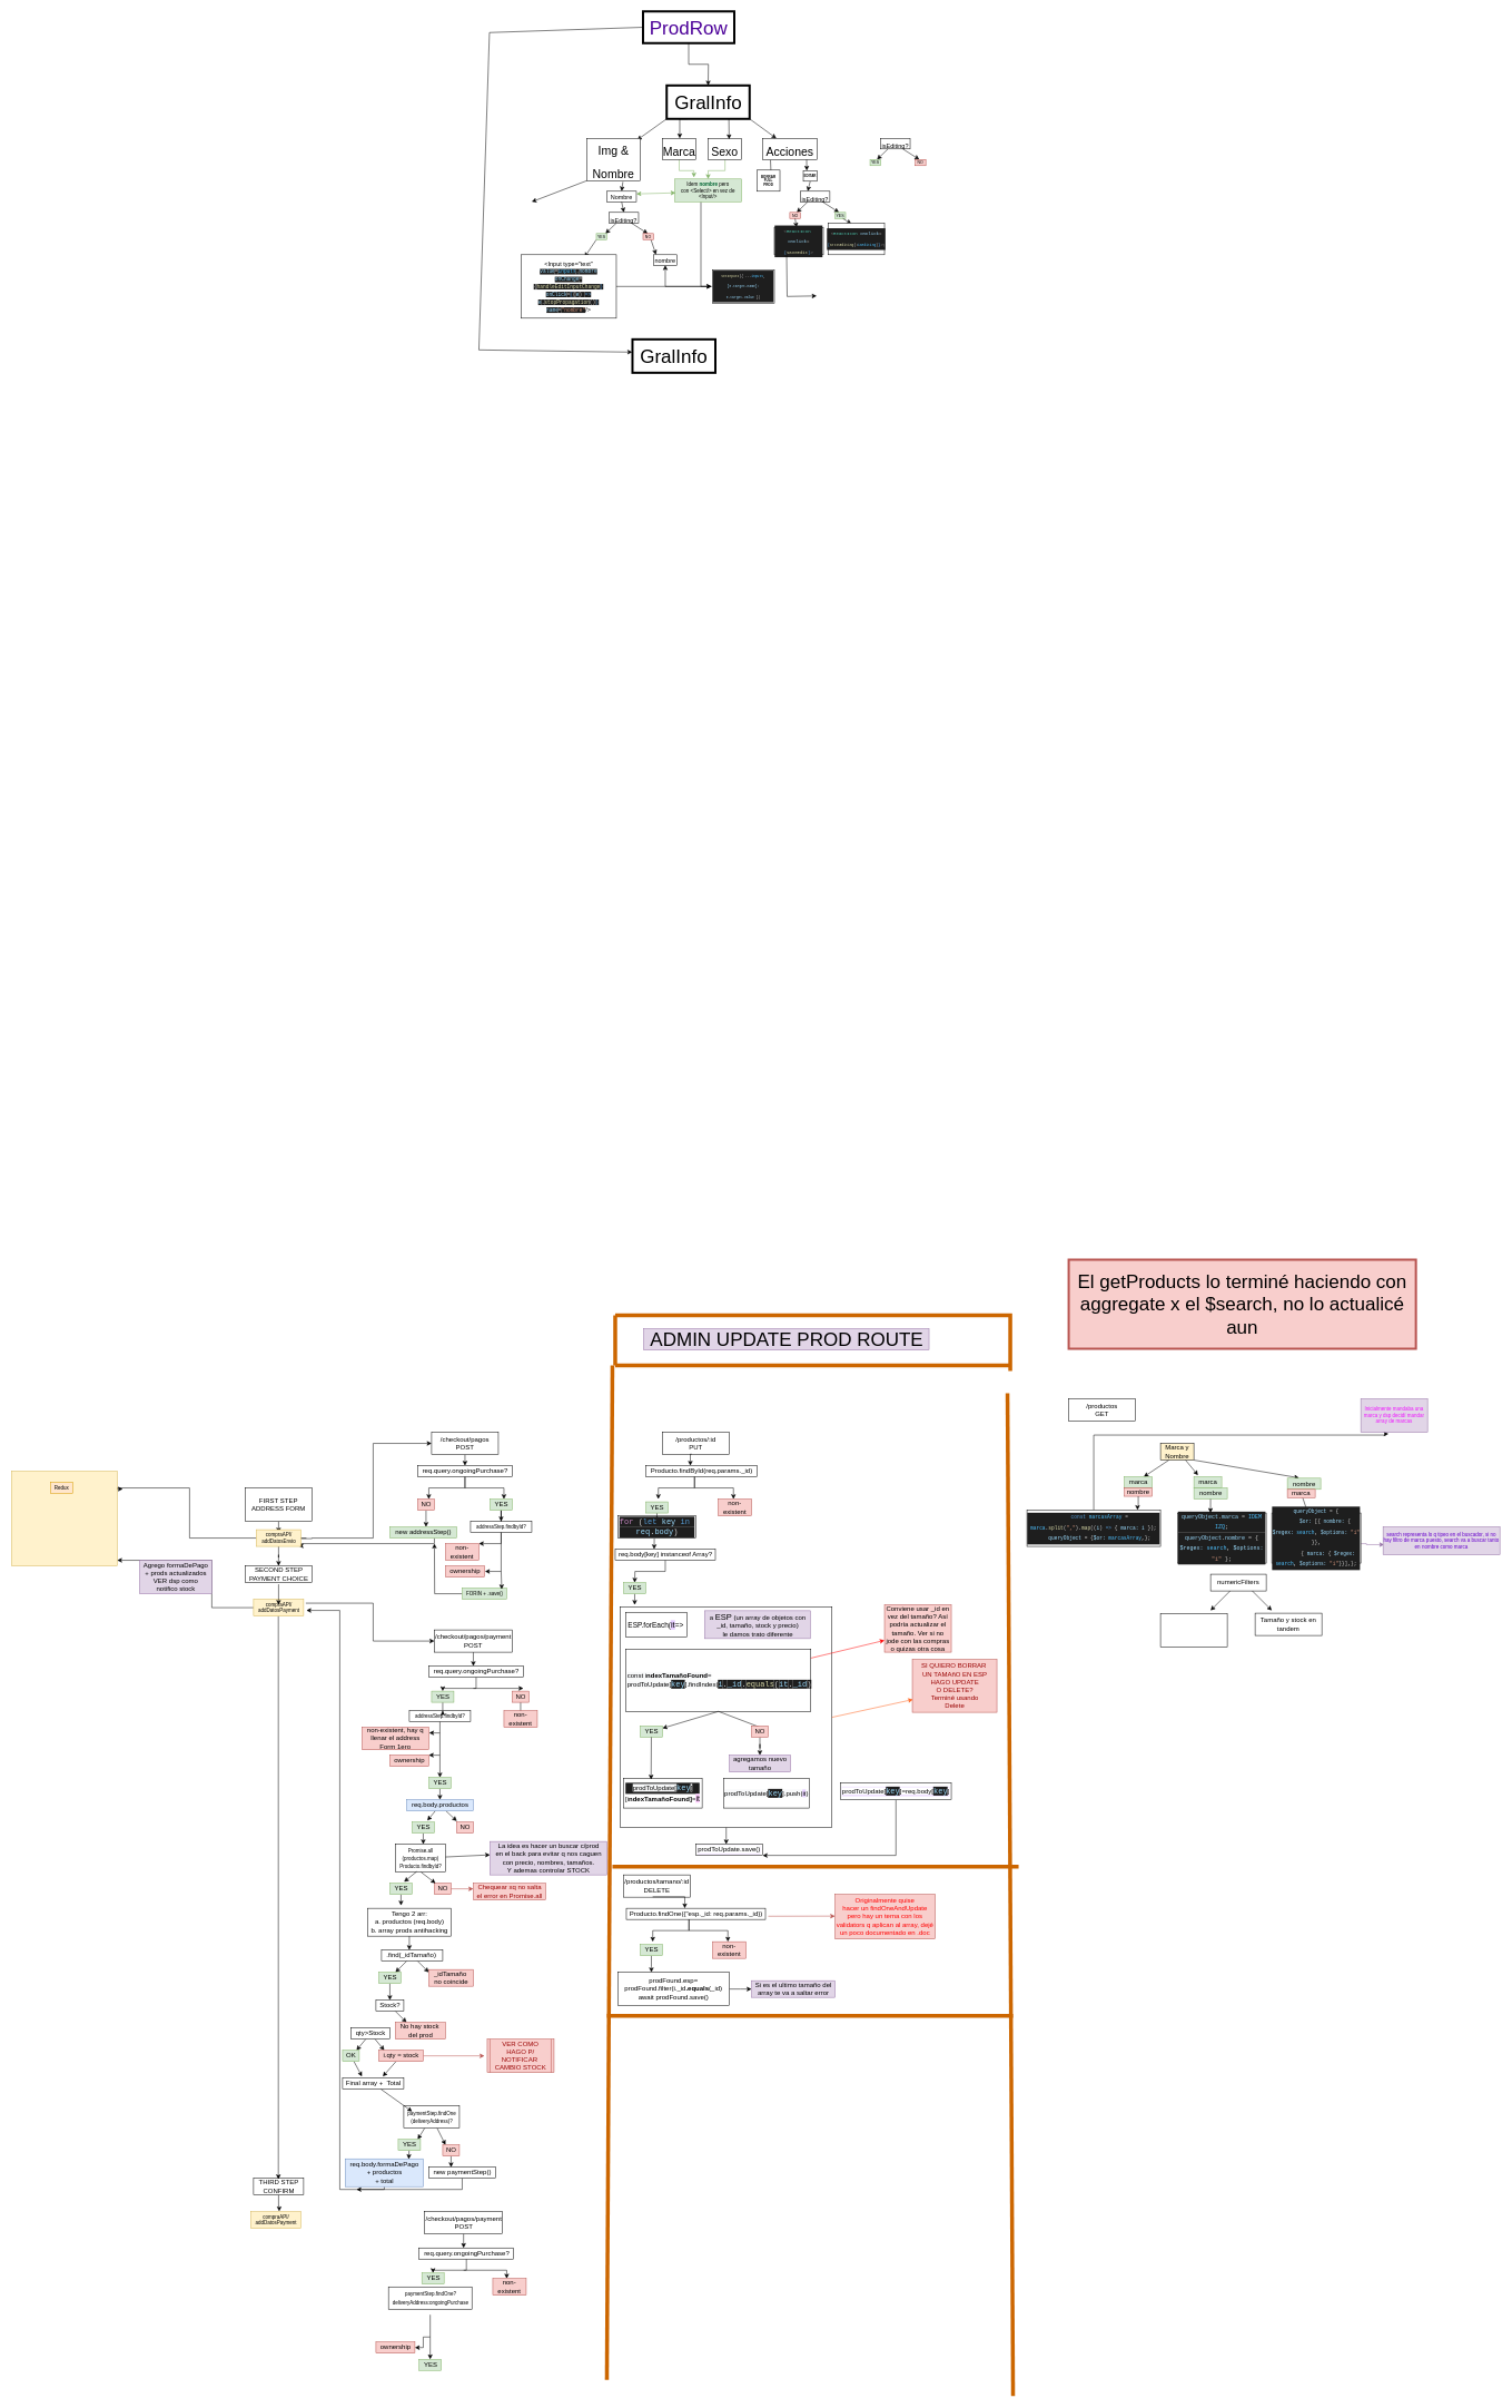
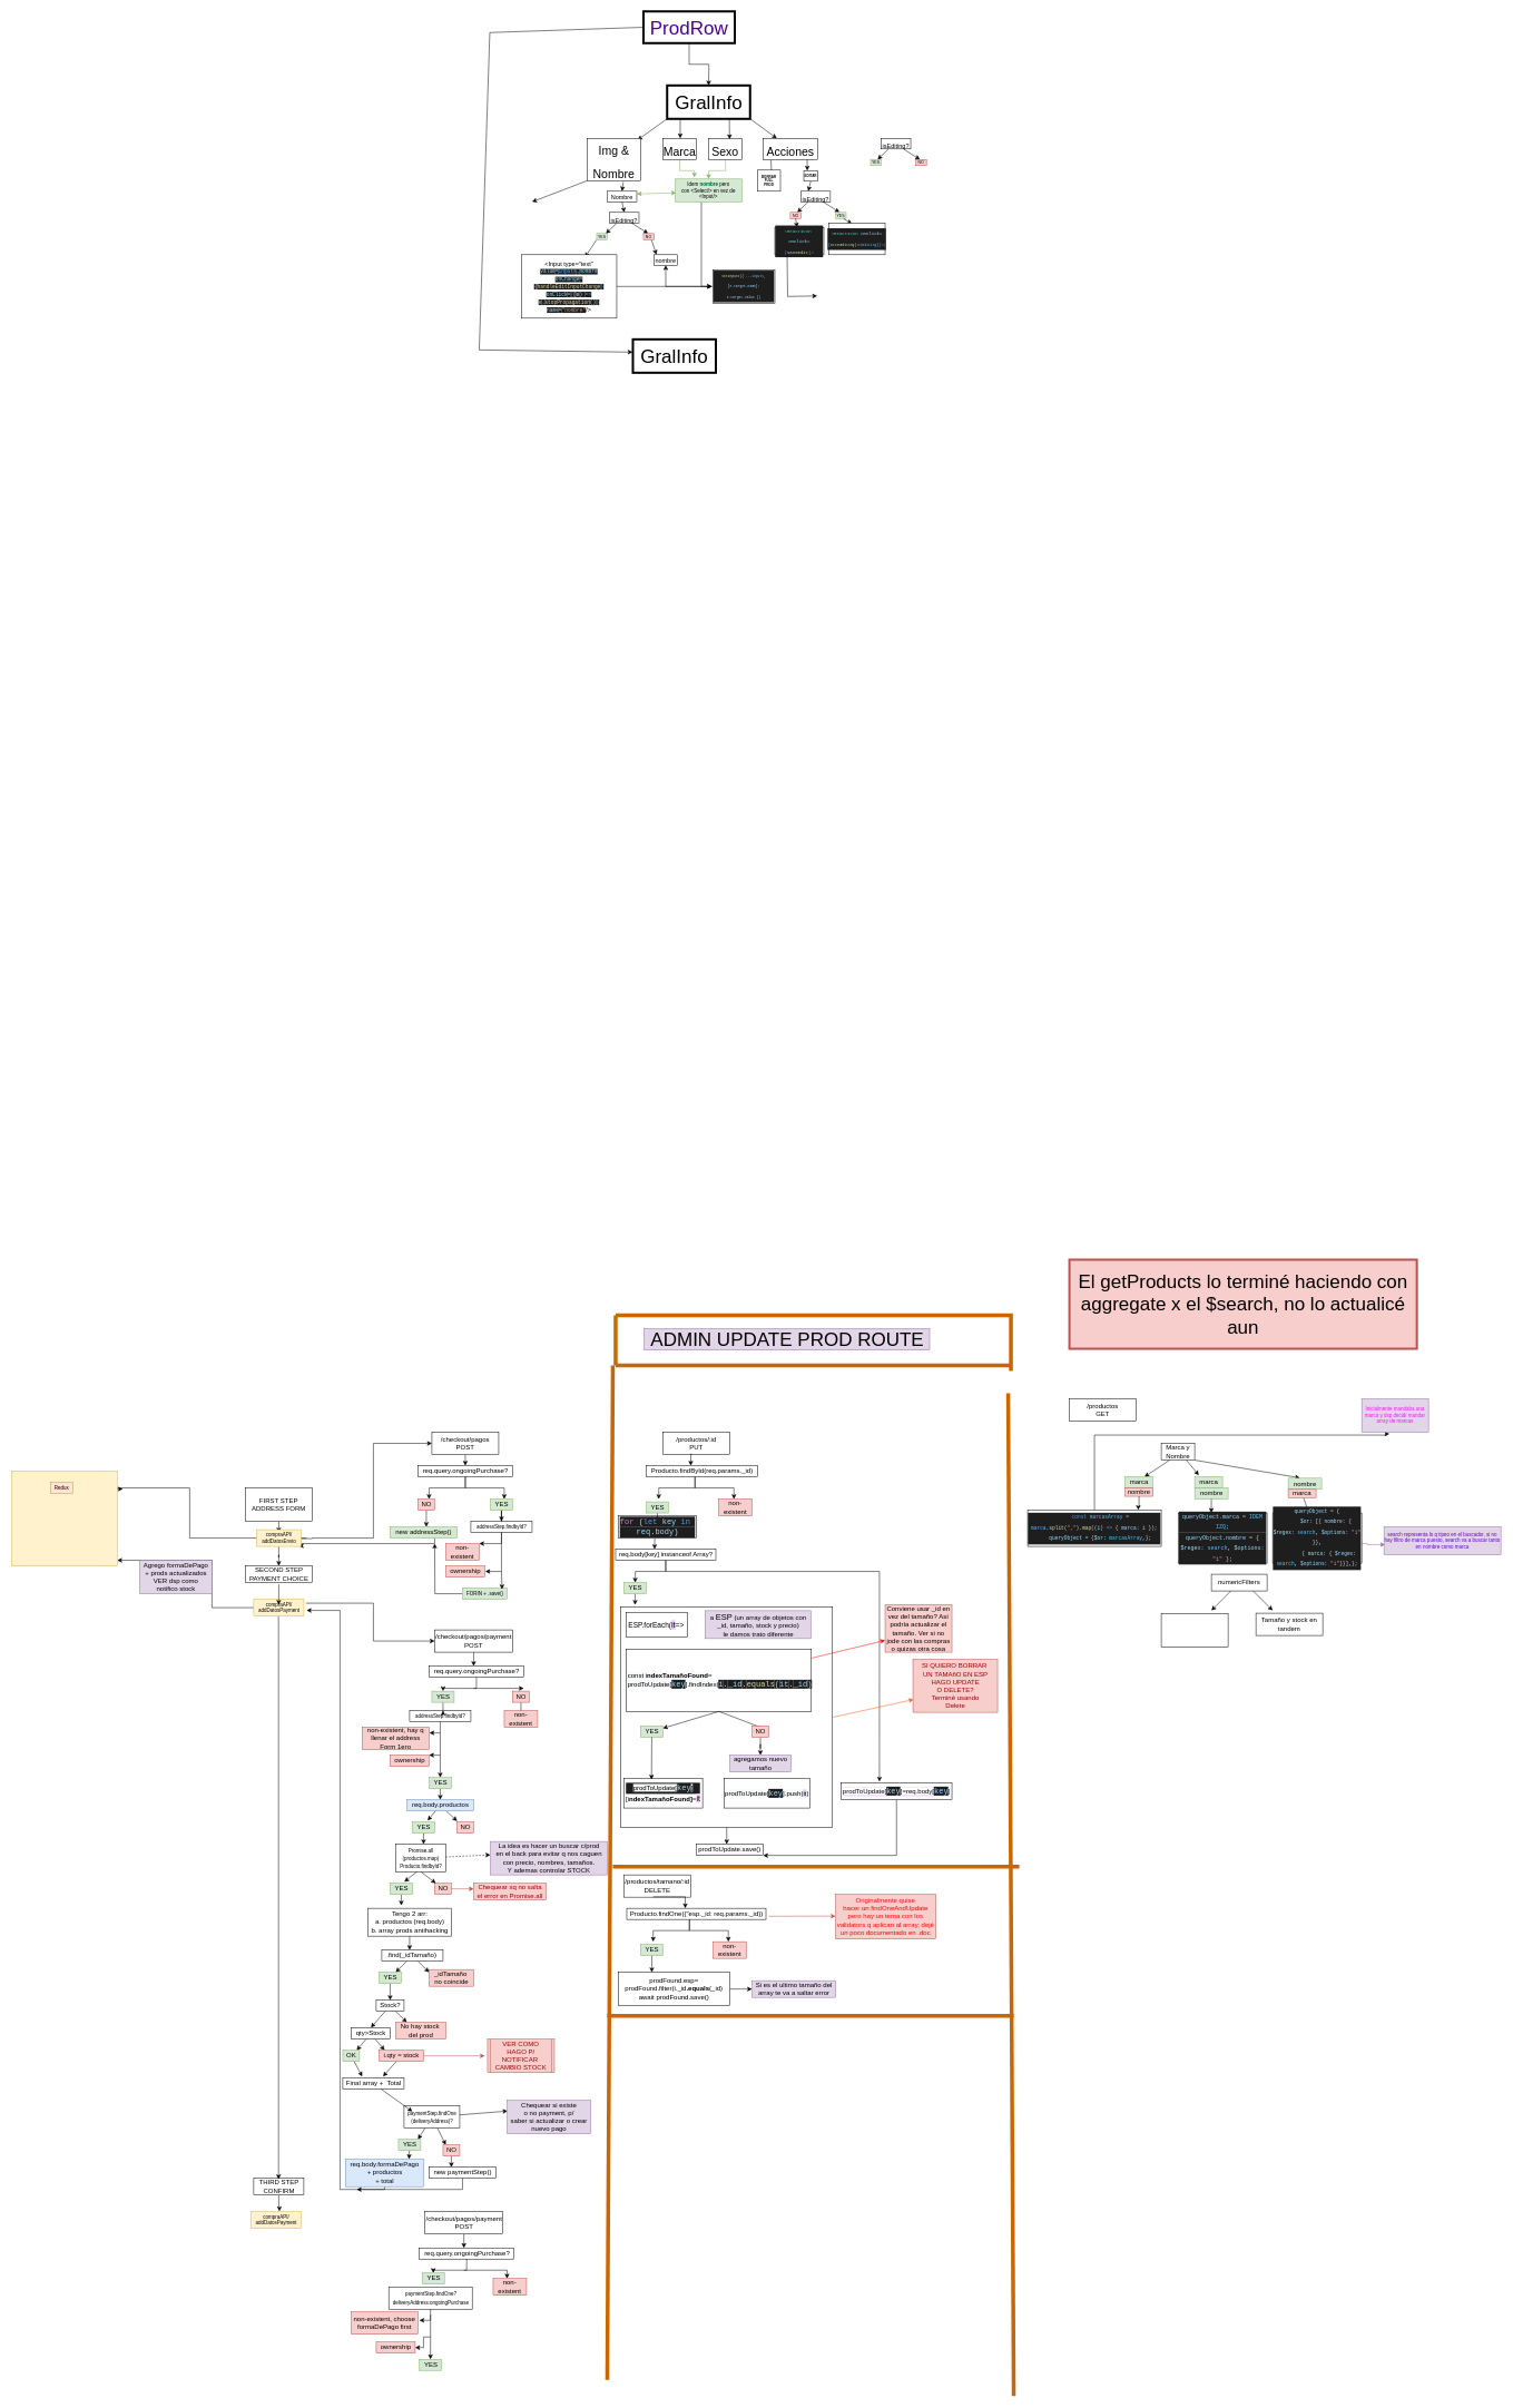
- <mxCell id="180" value="Marca y&lt;br&gt;Nombre&lt;br&gt;" style="rounded=0;whiteSpace=wrap;html=1;fillColor=#fff2cc;" parent="1" vertex="1"><mxGeometry x="2085" y="2592" width="60" height="30" as="geometry" /></mxCell>
+ <mxCell id="180" value="Marca y&lt;br&gt;Nombre&lt;br&gt;" style="rounded=0;whiteSpace=wrap;html=1;" parent="1" vertex="1"><mxGeometry x="2085" y="2592" width="60" height="30" as="geometry" /></mxCell>
+ <mxCell id="135" style="edgeStyle=orthogonalEdgeStyle;rounded=0;orthogonalLoop=1;jettySize=auto;html=1;fontSize=12;strokeColor=#000000;strokeWidth=1;entryX=0.346;entryY=-0.082;entryDx=0;entryDy=0;entryPerimeter=0;" parent="1" source="136" target="158" edge="1"><mxGeometry relative="1" as="geometry"><mxPoint x="1570" y="2822" as="targetPoint" /><Array as="points"><mxPoint x="1195" y="2822" /><mxPoint x="1579" y="2822" /></Array></mxGeometry></mxCell>
- <mxCell id="62" style="edgeStyle=none;rounded=0;orthogonalLoop=1;jettySize=auto;html=1;entryX=0;entryY=0.4;entryDx=0;entryDy=0;entryPerimeter=0;" parent="1" source="63" target="64" edge="1"><mxGeometry relative="1" as="geometry"><mxPoint x="880" y="3332" as="targetPoint" /></mxGeometry></mxCell>
+ <mxCell id="62" style="edgeStyle=none;rounded=0;orthogonalLoop=1;jettySize=auto;html=1;entryX=0;entryY=0.4;entryDx=0;entryDy=0;entryPerimeter=0;dashed=1;" parent="1" source="63" target="64" edge="1"><mxGeometry relative="1" as="geometry"><mxPoint x="880" y="3332" as="targetPoint" /></mxGeometry></mxCell>
+ <mxCell id="81" style="edgeStyle=none;rounded=0;orthogonalLoop=1;jettySize=auto;html=1;fontColor=#990000;entryX=0.508;entryY=-0.041;entryDx=0;entryDy=0;entryPerimeter=0;" parent="1" source="82" target="86" edge="1"><mxGeometry relative="1" as="geometry"><mxPoint x="670" y="3632" as="targetPoint" /></mxGeometry></mxCell>
+ <mxCell id="95" style="edgeStyle=none;rounded=0;orthogonalLoop=1;jettySize=auto;html=1;entryX=0.006;entryY=0.32;entryDx=0;entryDy=0;entryPerimeter=0;fontColor=#000000;" parent="1" source="98" target="99" edge="1"><mxGeometry relative="1" as="geometry" /></mxCell>
+ <mxCell id="99" value="Chequear si existe&lt;br&gt;o no payment, p/&lt;br&gt;saber si actualizar o crear&lt;br&gt;nuevo pago" style="text;html=1;align=center;verticalAlign=middle;resizable=0;points=[];autosize=1;strokeColor=#9673a6;glass=0;sketch=0;fillColor=#e1d5e7;" parent="1" vertex="1"><mxGeometry x="910" y="3772" width="150" height="60" as="geometry" /></mxCell>
+ <mxCell id="119" style="edgeStyle=orthogonalEdgeStyle;rounded=0;orthogonalLoop=1;jettySize=auto;html=1;entryX=1.022;entryY=0.372;entryDx=0;entryDy=0;entryPerimeter=0;" parent="1" source="114" target="116" edge="1"><mxGeometry relative="1" as="geometry"><mxPoint x="752.5" y="4157" as="targetPoint" /></mxGeometry></mxCell>
+ <mxCell id="116" value="non-existent, choose&lt;br&gt;formaDePago first" style="whiteSpace=wrap;html=1;fillColor=#f8cecc;strokeColor=#b85450;" parent="1" vertex="1"><mxGeometry x="630" y="4152" width="120" height="40" as="geometry" /></mxCell>
